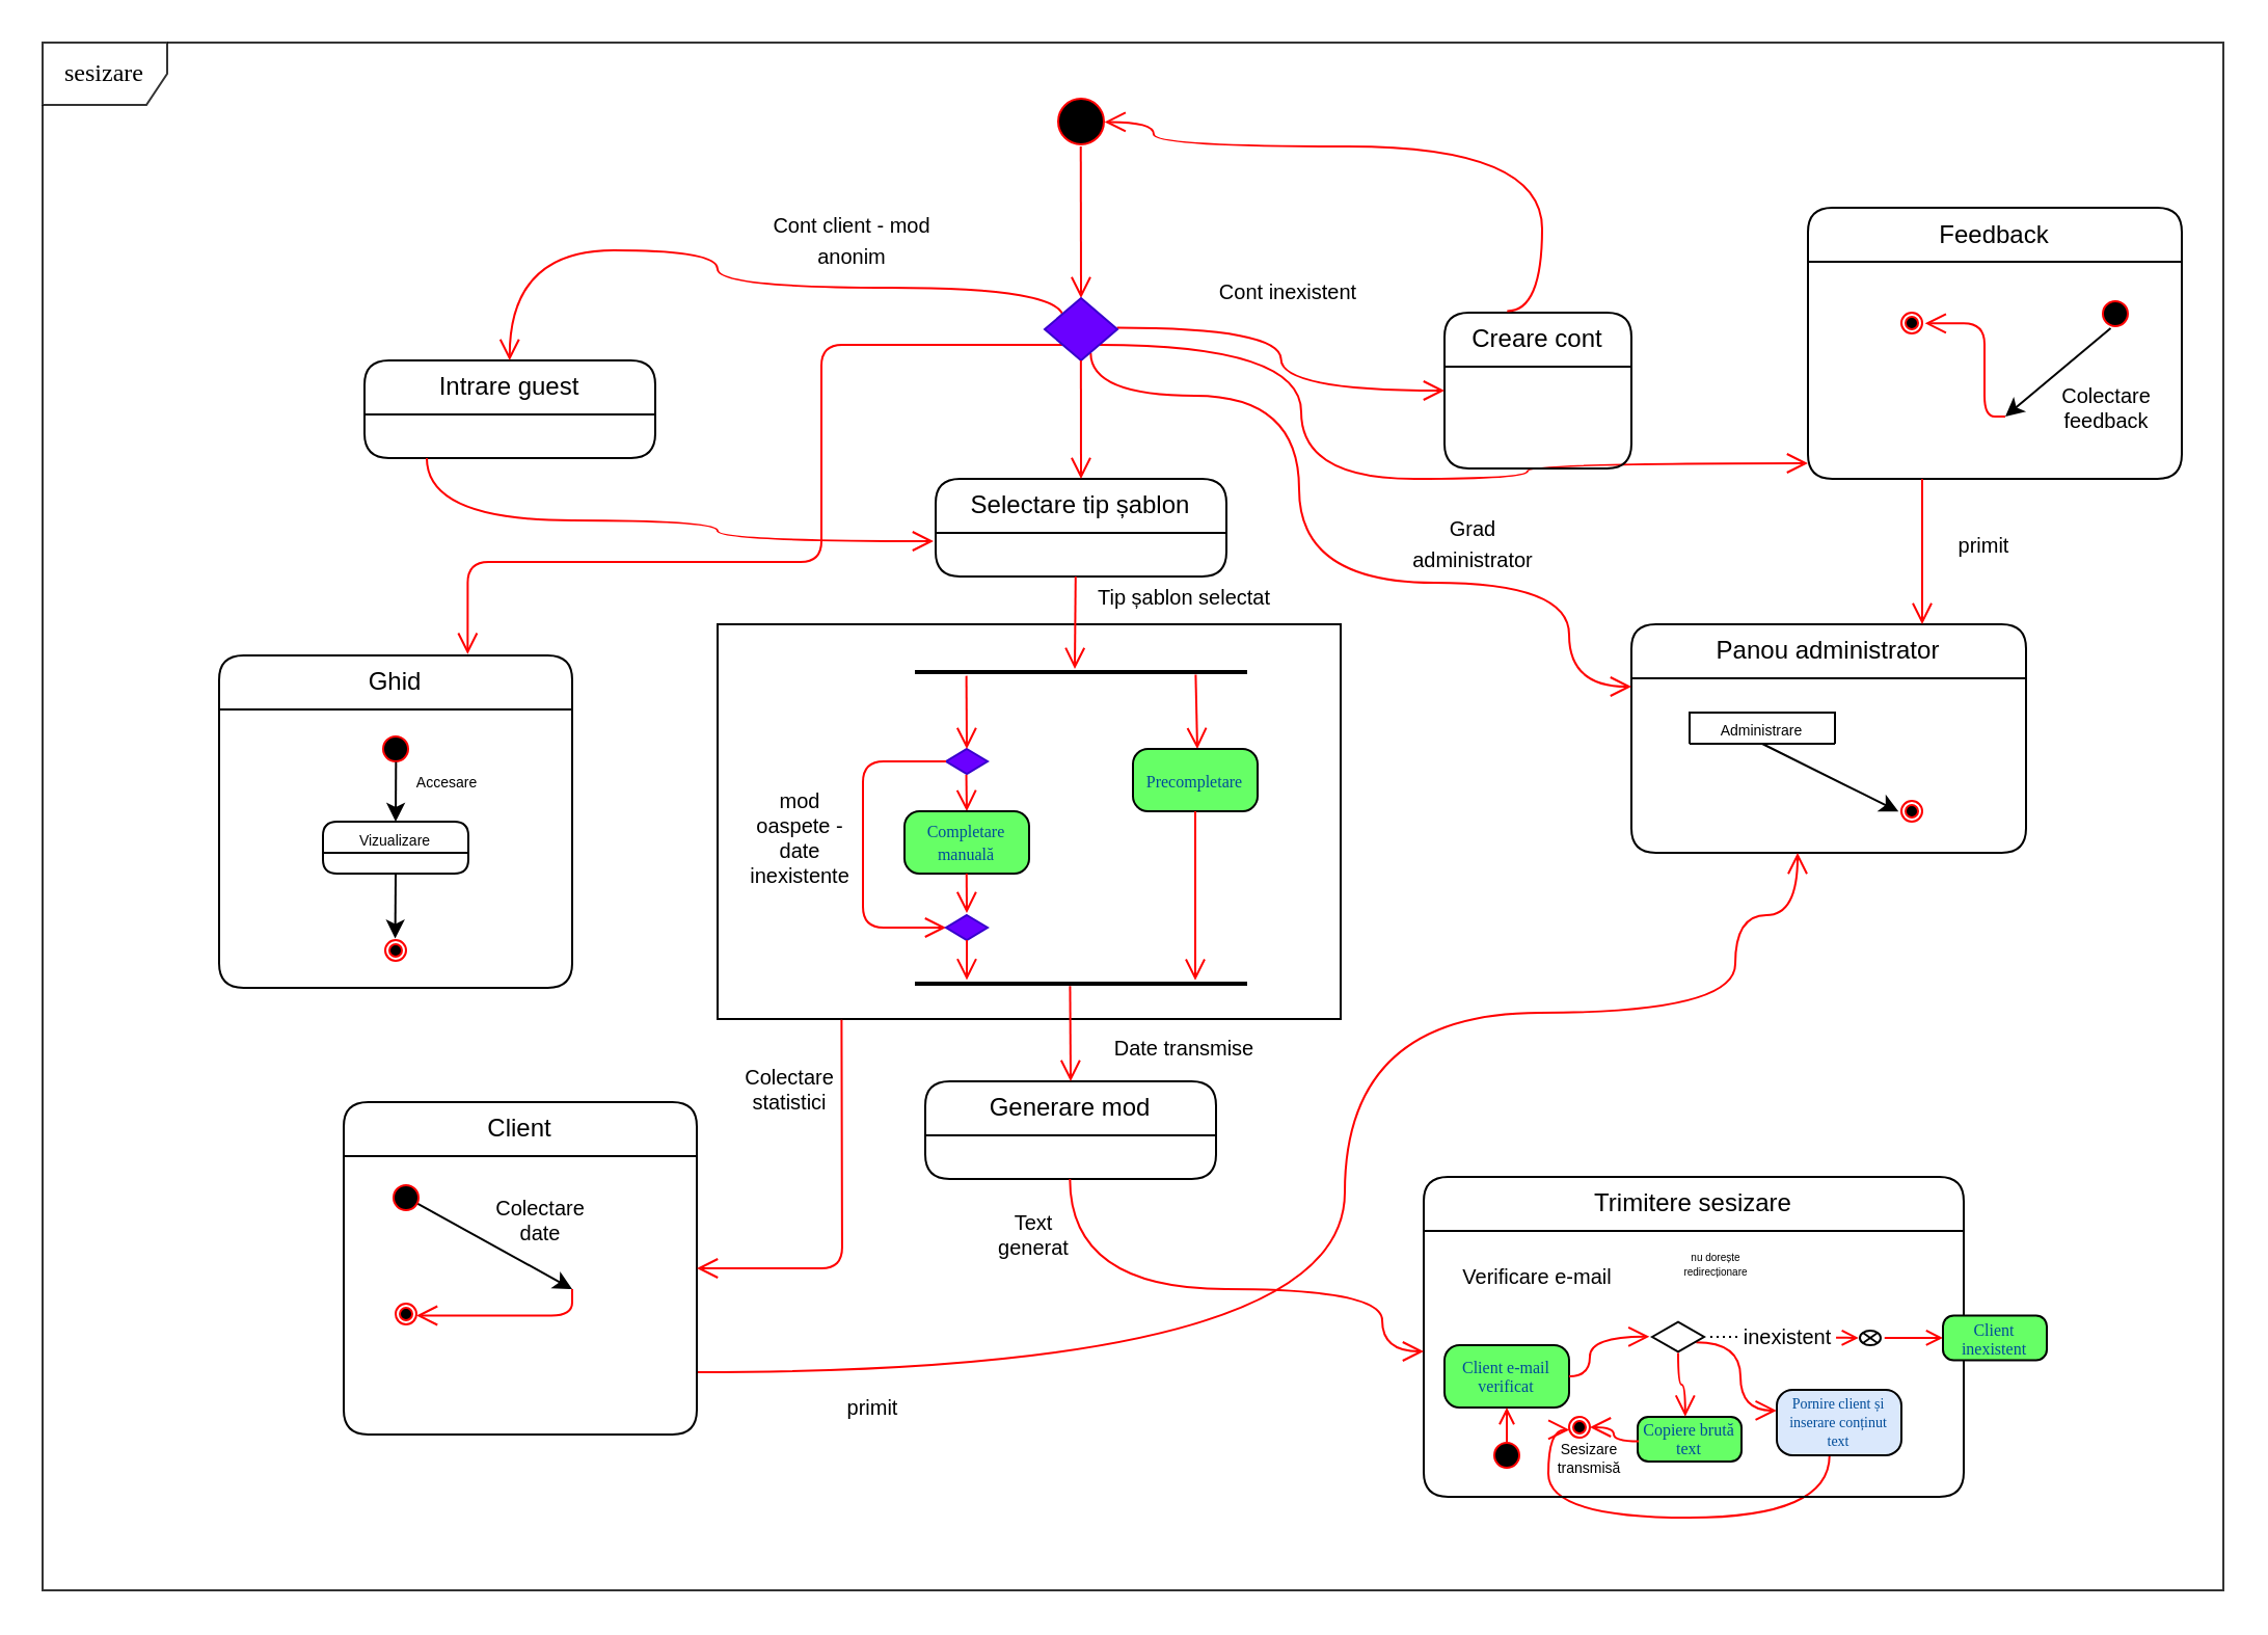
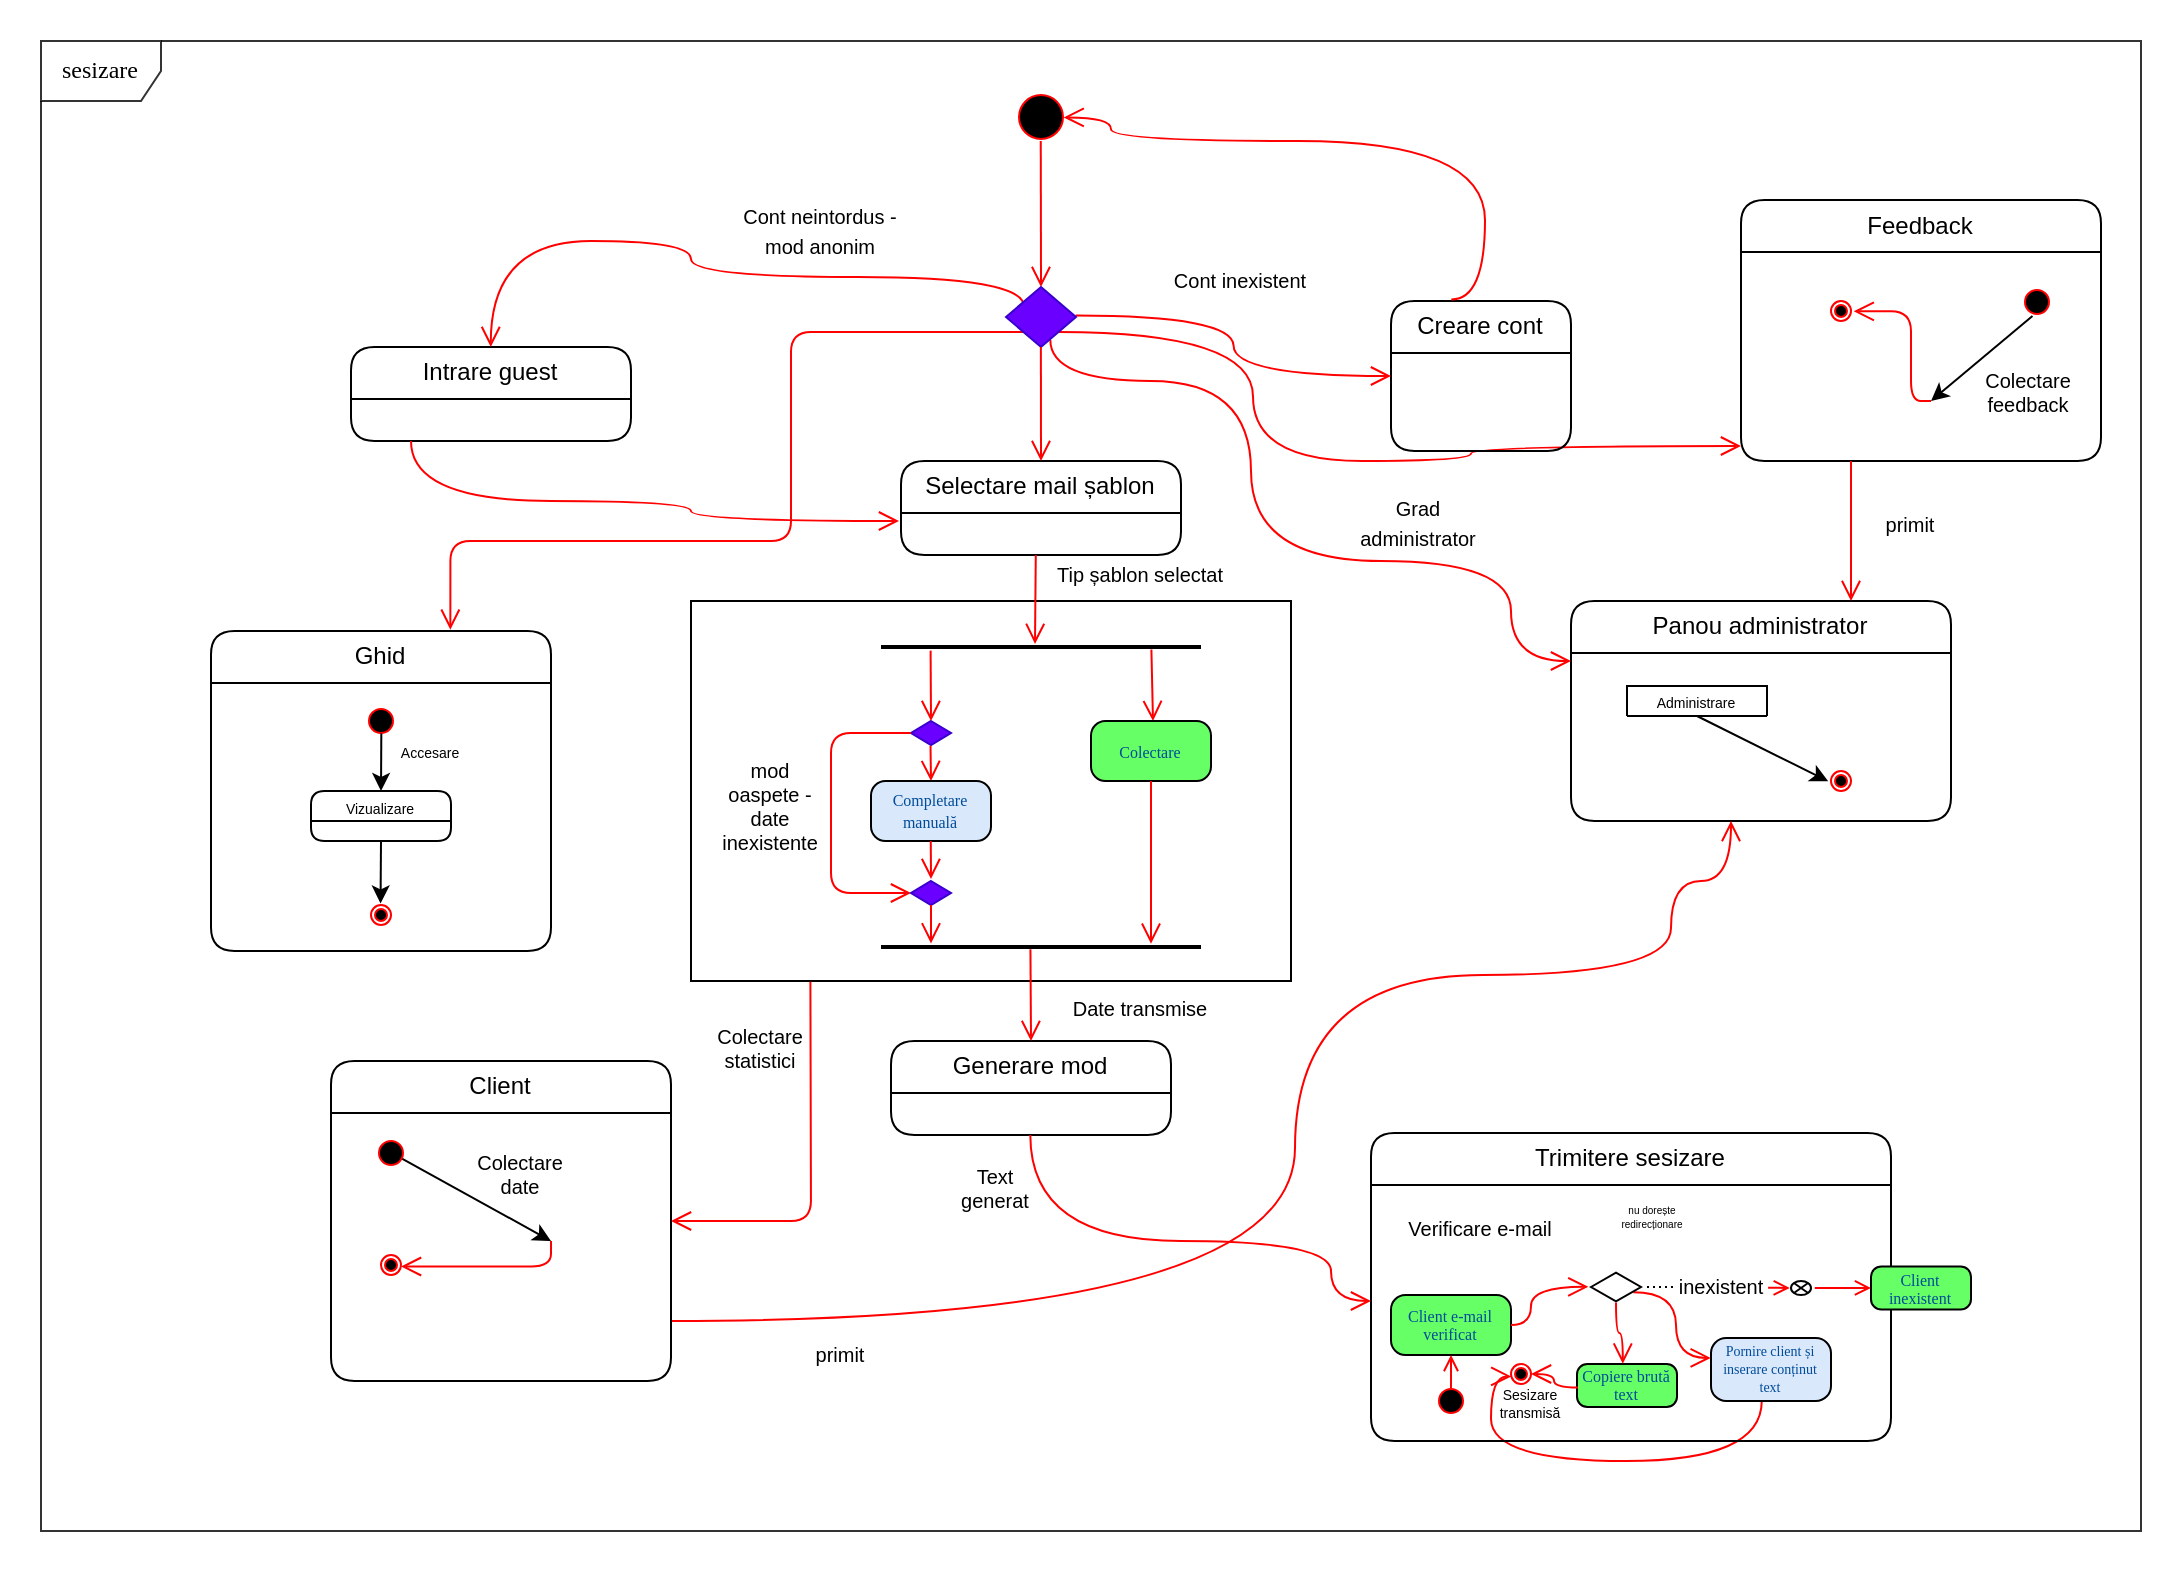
- <mxCell id="26" value="&lt;span style=&quot;font-size: 10px;&quot;&gt;Cont client - mod anonim&lt;/span&gt;" style="text;html=1;strokeColor=none;fillColor=none;align=center;verticalAlign=middle;whiteSpace=wrap;rounded=0;" vertex="1" parent="1"><mxGeometry x="365" y="101" width="90" height="27" as="geometry" /></mxCell>
+ <mxCell id="26" value="&lt;span style=&quot;font-size: 10px;&quot;&gt;Cont neintordus - mod anonim&lt;/span&gt;" style="text;html=1;strokeColor=none;fillColor=none;align=center;verticalAlign=middle;whiteSpace=wrap;rounded=0;" vertex="1" parent="1"><mxGeometry x="365" y="101" width="90" height="27" as="geometry" /></mxCell>
- <mxCell id="27" value="Selectare tip șablon" style="swimlane;fontStyle=0;childLayout=stackLayout;horizontal=1;startSize=26;fillColor=none;horizontalStack=0;resizeParent=1;resizeParentMax=0;resizeLast=0;collapsible=1;marginBottom=0;whiteSpace=wrap;html=1;rounded=1;" vertex="1" parent="1"><mxGeometry x="450" y="230" width="140" height="47" as="geometry" /></mxCell>
+ <mxCell id="27" value="Selectare mail șablon" style="swimlane;fontStyle=0;childLayout=stackLayout;horizontal=1;startSize=26;fillColor=none;horizontalStack=0;resizeParent=1;resizeParentMax=0;resizeLast=0;collapsible=1;marginBottom=0;whiteSpace=wrap;html=1;rounded=1;" vertex="1" parent="1"><mxGeometry x="450" y="230" width="140" height="47" as="geometry" /></mxCell>
- <mxCell id="36" value="&lt;font color=&quot;#004c99&quot; style=&quot;font-size: 8px;&quot;&gt;Precompletare&lt;/font&gt;" style="rounded=1;whiteSpace=wrap;html=1;arcSize=24;shadow=0;comic=0;labelBackgroundColor=none;fontFamily=Verdana;fontSize=12;align=center;fillColor=#66FF66;strokeColor=#000000;" vertex="1" parent="1"><mxGeometry x="545" y="360" width="60" height="30" as="geometry" /></mxCell>
+ <mxCell id="36" value="&lt;font color=&quot;#004c99&quot; style=&quot;font-size: 8px;&quot;&gt;Colectare&lt;/font&gt;" style="rounded=1;whiteSpace=wrap;html=1;arcSize=24;shadow=0;comic=0;labelBackgroundColor=none;fontFamily=Verdana;fontSize=12;align=center;fillColor=#66FF66;strokeColor=#000000;" vertex="1" parent="1"><mxGeometry x="545" y="360" width="60" height="30" as="geometry" /></mxCell>
- <mxCell id="38" value="&lt;p style=&quot;line-height: 70%;&quot;&gt;&lt;font color=&quot;#004c99&quot; style=&quot;font-size: 8px;&quot;&gt;Completare manuală&lt;/font&gt;&lt;/p&gt;" style="rounded=1;whiteSpace=wrap;html=1;arcSize=24;shadow=0;comic=0;labelBackgroundColor=none;fontFamily=Verdana;fontSize=12;align=center;fillColor=#66FF66;strokeColor=#000000;" vertex="1" parent="1"><mxGeometry x="435" y="390" width="60" height="30" as="geometry" /></mxCell>
+ <mxCell id="38" value="&lt;p style=&quot;line-height: 70%;&quot;&gt;&lt;font color=&quot;#004c99&quot; style=&quot;font-size: 8px;&quot;&gt;Completare manuală&lt;/font&gt;&lt;/p&gt;" style="rounded=1;whiteSpace=wrap;html=1;arcSize=24;shadow=0;comic=0;labelBackgroundColor=none;fontFamily=Verdana;fontSize=12;align=center;fillColor=#dae8fc;strokeColor=#000000;" vertex="1" parent="1"><mxGeometry x="435" y="390" width="60" height="30" as="geometry" /></mxCell>
